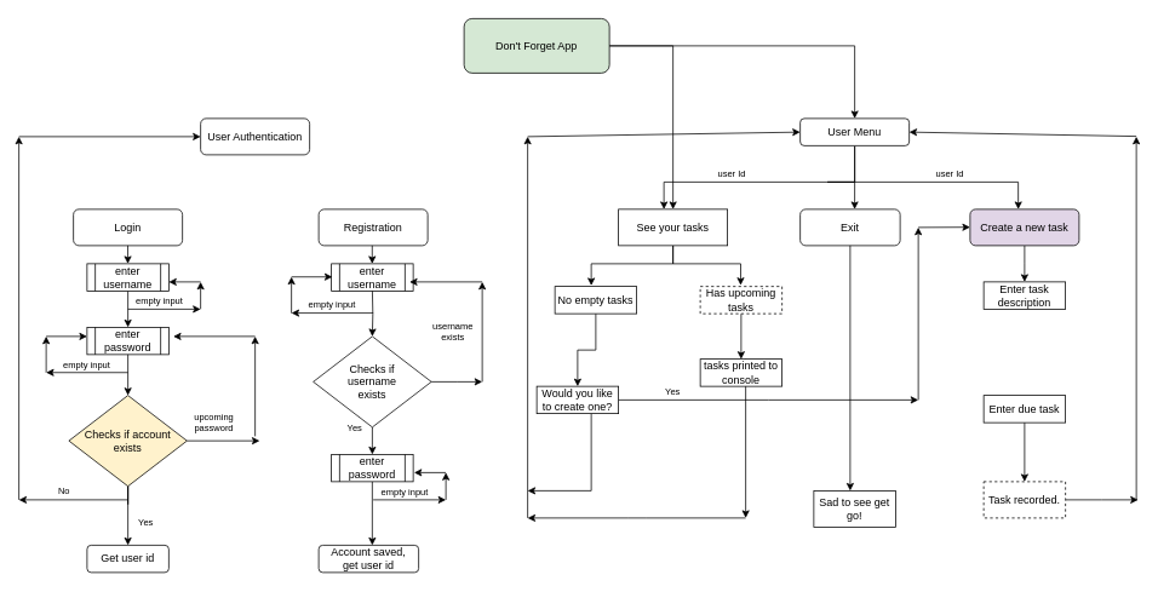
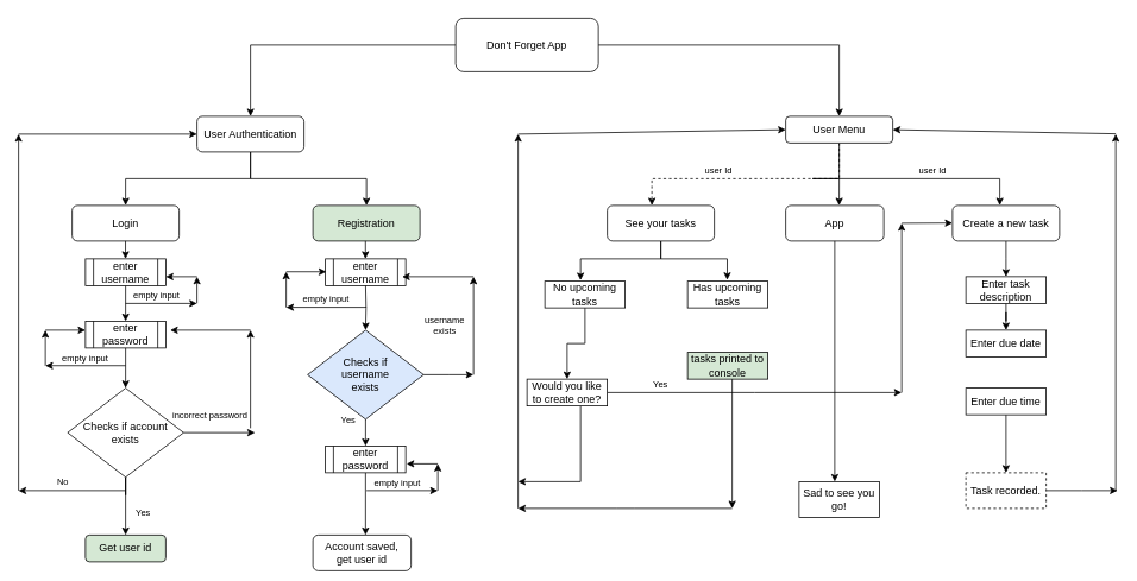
- <mxCell id="4" value="Don't Forget App" style="rounded=1;whiteSpace=wrap;html=1;fontSize=12;glass=0;strokeWidth=1;shadow=0;fillColor=#d5e8d4;" parent="1" vertex="1"><mxGeometry x="510" y="20" width="160" height="60" as="geometry" /></mxCell>
+ <mxCell id="4" value="Don't Forget App" style="rounded=1;whiteSpace=wrap;html=1;fontSize=12;glass=0;strokeWidth=1;shadow=0;" parent="1" vertex="1"><mxGeometry x="510" y="20" width="160" height="60" as="geometry" /></mxCell>
- <mxCell id="3" value="" style="edgeStyle=orthogonalEdgeStyle;rounded=0;orthogonalLoop=1;jettySize=auto;html=1;" parent="1" source="4" target="18" edge="1"><mxGeometry relative="1" as="geometry" /></mxCell>
+ <mxCell id="3" value="" style="edgeStyle=orthogonalEdgeStyle;rounded=0;orthogonalLoop=1;jettySize=auto;html=1;" parent="1" source="4" target="7" edge="1"><mxGeometry relative="1" as="geometry" /></mxCell>
+ <mxCell id="5" value="" style="edgeStyle=orthogonalEdgeStyle;rounded=0;orthogonalLoop=1;jettySize=auto;html=1;" parent="1" source="7" target="9" edge="1"><mxGeometry relative="1" as="geometry"><Array as="points"><mxPoint x="280" y="200" /><mxPoint x="140" y="200" /></Array></mxGeometry></mxCell>
+ <mxCell id="6" value="" style="edgeStyle=orthogonalEdgeStyle;rounded=0;orthogonalLoop=1;jettySize=auto;html=1;" parent="1" source="7" target="8" edge="1"><mxGeometry relative="1" as="geometry"><Array as="points"><mxPoint x="280" y="200" /><mxPoint x="410" y="200" /></Array></mxGeometry></mxCell>
- <mxCell id="10" value="" style="edgeStyle=orthogonalEdgeStyle;rounded=0;orthogonalLoop=1;jettySize=auto;html=1;" parent="1" source="12" target="18" edge="1"><mxGeometry relative="1" as="geometry"><Array as="points"><mxPoint x="940" y="200" /><mxPoint x="730" y="200" /></Array></mxGeometry></mxCell>
+ <mxCell id="10" value="" style="edgeStyle=orthogonalEdgeStyle;rounded=0;orthogonalLoop=1;jettySize=auto;html=1;dashed=1;" parent="1" source="12" target="18" edge="1"><mxGeometry relative="1" as="geometry"><Array as="points"><mxPoint x="940" y="200" /><mxPoint x="730" y="200" /></Array></mxGeometry></mxCell>
- <mxCell id="8" value="&lt;div&gt;Registration&lt;/div&gt;" style="rounded=1;whiteSpace=wrap;html=1;fontSize=12;glass=0;strokeWidth=1;shadow=0;" parent="1" vertex="1"><mxGeometry x="350" y="230" width="120" height="40" as="geometry" /></mxCell>
+ <mxCell id="8" value="&lt;div&gt;Registration&lt;/div&gt;" style="rounded=1;whiteSpace=wrap;html=1;fontSize=12;glass=0;strokeWidth=1;shadow=0;fillColor=#d5e8d4;" parent="1" vertex="1"><mxGeometry x="350" y="230" width="120" height="40" as="geometry" /></mxCell>
- <mxCell id="18" value="See your tasks" style="whiteSpace=wrap;html=1;fontSize=12;glass=0;strokeWidth=1;shadow=0;rounded=0;" parent="1" vertex="1"><mxGeometry x="680" y="230" width="120" height="40" as="geometry" /></mxCell>
+ <mxCell id="18" value="See your tasks" style="rounded=1;whiteSpace=wrap;html=1;fontSize=12;glass=0;strokeWidth=1;shadow=0;" parent="1" vertex="1"><mxGeometry x="680" y="230" width="120" height="40" as="geometry" /></mxCell>
- <mxCell id="13" value="Exit" style="rounded=1;whiteSpace=wrap;html=1;fontSize=12;glass=0;strokeWidth=1;shadow=0;" parent="1" vertex="1"><mxGeometry x="880" y="230" width="110" height="40" as="geometry" /></mxCell>
+ <mxCell id="13" value="App" style="rounded=1;whiteSpace=wrap;html=1;fontSize=12;glass=0;strokeWidth=1;shadow=0;" parent="1" vertex="1"><mxGeometry x="880" y="230" width="110" height="40" as="geometry" /></mxCell>
- <mxCell id="15" value="Create a new task" style="rounded=1;whiteSpace=wrap;html=1;fontSize=12;glass=0;strokeWidth=1;shadow=0;fillColor=#e1d5e7;" parent="1" vertex="1"><mxGeometry x="1067" y="230" width="120" height="40" as="geometry" /></mxCell>
+ <mxCell id="15" value="Create a new task" style="rounded=1;whiteSpace=wrap;html=1;fontSize=12;glass=0;strokeWidth=1;shadow=0;" parent="1" vertex="1"><mxGeometry x="1067" y="230" width="120" height="40" as="geometry" /></mxCell>
- <mxCell id="50" value="No empty tasks" style="rounded=0;whiteSpace=wrap;html=1;" parent="1" vertex="1"><mxGeometry x="610" y="315" width="90" height="30" as="geometry" /></mxCell>
+ <mxCell id="50" value="No upcoming tasks" style="rounded=0;whiteSpace=wrap;html=1;" parent="1" vertex="1"><mxGeometry x="610" y="315" width="90" height="30" as="geometry" /></mxCell>
- <mxCell id="56" value="Has upcoming tasks" style="rounded=0;whiteSpace=wrap;html=1;dashed=1;" parent="1" vertex="1"><mxGeometry x="770" y="315" width="90" height="30" as="geometry" /></mxCell>
+ <mxCell id="56" value="Has upcoming tasks" style="rounded=0;whiteSpace=wrap;html=1;" parent="1" vertex="1"><mxGeometry x="770" y="315" width="90" height="30" as="geometry" /></mxCell>
+ <mxCell id="62" value="" style="edgeStyle=orthogonalEdgeStyle;rounded=0;orthogonalLoop=1;jettySize=auto;html=1;" parent="1" source="63" target="64" edge="1"><mxGeometry relative="1" as="geometry" /></mxCell>
+ <mxCell id="64" value="Enter due date" style="rounded=0;whiteSpace=wrap;html=1;" parent="1" vertex="1"><mxGeometry x="1082" y="370" width="90" height="30" as="geometry" /></mxCell>
- <mxCell id="55" value="" style="edgeStyle=orthogonalEdgeStyle;rounded=0;orthogonalLoop=1;jettySize=auto;html=1;" parent="1" source="56" target="58" edge="1"><mxGeometry relative="1" as="geometry" /></mxCell>
- <mxCell id="58" value="tasks printed to console" style="rounded=0;whiteSpace=wrap;html=1;" parent="1" vertex="1"><mxGeometry x="770" y="395" width="90" height="30" as="geometry" /></mxCell>
+ <mxCell id="58" value="tasks printed to console" style="rounded=0;whiteSpace=wrap;html=1;fillColor=#d5e8d4;" parent="1" vertex="1"><mxGeometry x="770" y="395" width="90" height="30" as="geometry" /></mxCell>
- <mxCell id="40" value="&lt;div&gt;Checks if &lt;br&gt;&lt;/div&gt;&lt;div&gt;username &lt;br&gt;&lt;/div&gt;&lt;div&gt;exists&lt;br&gt;&lt;/div&gt;" style="rhombus;whiteSpace=wrap;html=1;" parent="1" vertex="1"><mxGeometry x="344" y="370" width="130" height="100" as="geometry" /></mxCell>
+ <mxCell id="40" value="&lt;div&gt;Checks if &lt;br&gt;&lt;/div&gt;&lt;div&gt;username &lt;br&gt;&lt;/div&gt;&lt;div&gt;exists&lt;br&gt;&lt;/div&gt;" style="rhombus;whiteSpace=wrap;html=1;fillColor=#dae8fc;" parent="1" vertex="1"><mxGeometry x="344" y="370" width="130" height="100" as="geometry" /></mxCell>
- <mxCell id="66" value="Enter due task" style="rounded=0;whiteSpace=wrap;html=1;" parent="1" vertex="1"><mxGeometry x="1082" y="435" width="90" height="30" as="geometry" /></mxCell>
+ <mxCell id="66" value="Enter due time" style="rounded=0;whiteSpace=wrap;html=1;" parent="1" vertex="1"><mxGeometry x="1082" y="435" width="90" height="30" as="geometry" /></mxCell>
- <mxCell id="27" value="upcoming password" style="text;html=1;strokeColor=none;fillColor=none;align=center;verticalAlign=middle;whiteSpace=wrap;rounded=0;fontSize=10;" parent="1" vertex="1"><mxGeometry x="190" y="455" width="90" height="20" as="geometry" /></mxCell>
+ <mxCell id="27" value="incorrect password" style="text;html=1;strokeColor=none;fillColor=none;align=center;verticalAlign=middle;whiteSpace=wrap;rounded=0;fontSize=10;" parent="1" vertex="1"><mxGeometry x="190" y="455" width="90" height="20" as="geometry" /></mxCell>
- <mxCell id="25" value="Checks if account exists" style="rhombus;whiteSpace=wrap;html=1;fillColor=#fff2cc;" parent="1" vertex="1"><mxGeometry x="75" y="435" width="130" height="100" as="geometry" /></mxCell>
+ <mxCell id="25" value="Checks if account exists" style="rhombus;whiteSpace=wrap;html=1;" parent="1" vertex="1"><mxGeometry x="75" y="435" width="130" height="100" as="geometry" /></mxCell>
- <mxCell id="54" value="Sad to see get go!" style="rounded=0;whiteSpace=wrap;html=1;" parent="1" vertex="1"><mxGeometry x="895" y="540" width="90" height="40" as="geometry" /></mxCell>
+ <mxCell id="54" value="Sad to see you go!" style="rounded=0;whiteSpace=wrap;html=1;" parent="1" vertex="1"><mxGeometry x="895" y="540" width="90" height="40" as="geometry" /></mxCell>
- <mxCell id="29" value="Get user id" style="rounded=1;whiteSpace=wrap;html=1;" parent="1" vertex="1"><mxGeometry x="95" y="600" width="90" height="30" as="geometry" /></mxCell>
+ <mxCell id="29" value="Get user id" style="rounded=1;whiteSpace=wrap;html=1;fillColor=#d5e8d4;" parent="1" vertex="1"><mxGeometry x="95" y="600" width="90" height="30" as="geometry" /></mxCell>
- <mxCell id="48" value="&lt;div&gt;Account saved,&lt;/div&gt;&lt;div&gt;get user id&lt;br&gt;&lt;/div&gt;" style="rounded=1;whiteSpace=wrap;html=1;" parent="1" vertex="1"><mxGeometry x="350" y="600" width="110" height="30" as="geometry" /></mxCell>
+ <mxCell id="48" value="&lt;div&gt;Account saved,&lt;/div&gt;&lt;div&gt;get user id&lt;br&gt;&lt;/div&gt;" style="rounded=1;whiteSpace=wrap;html=1;" parent="1" vertex="1"><mxGeometry x="350" y="600" width="110" height="40" as="geometry" /></mxCell>
